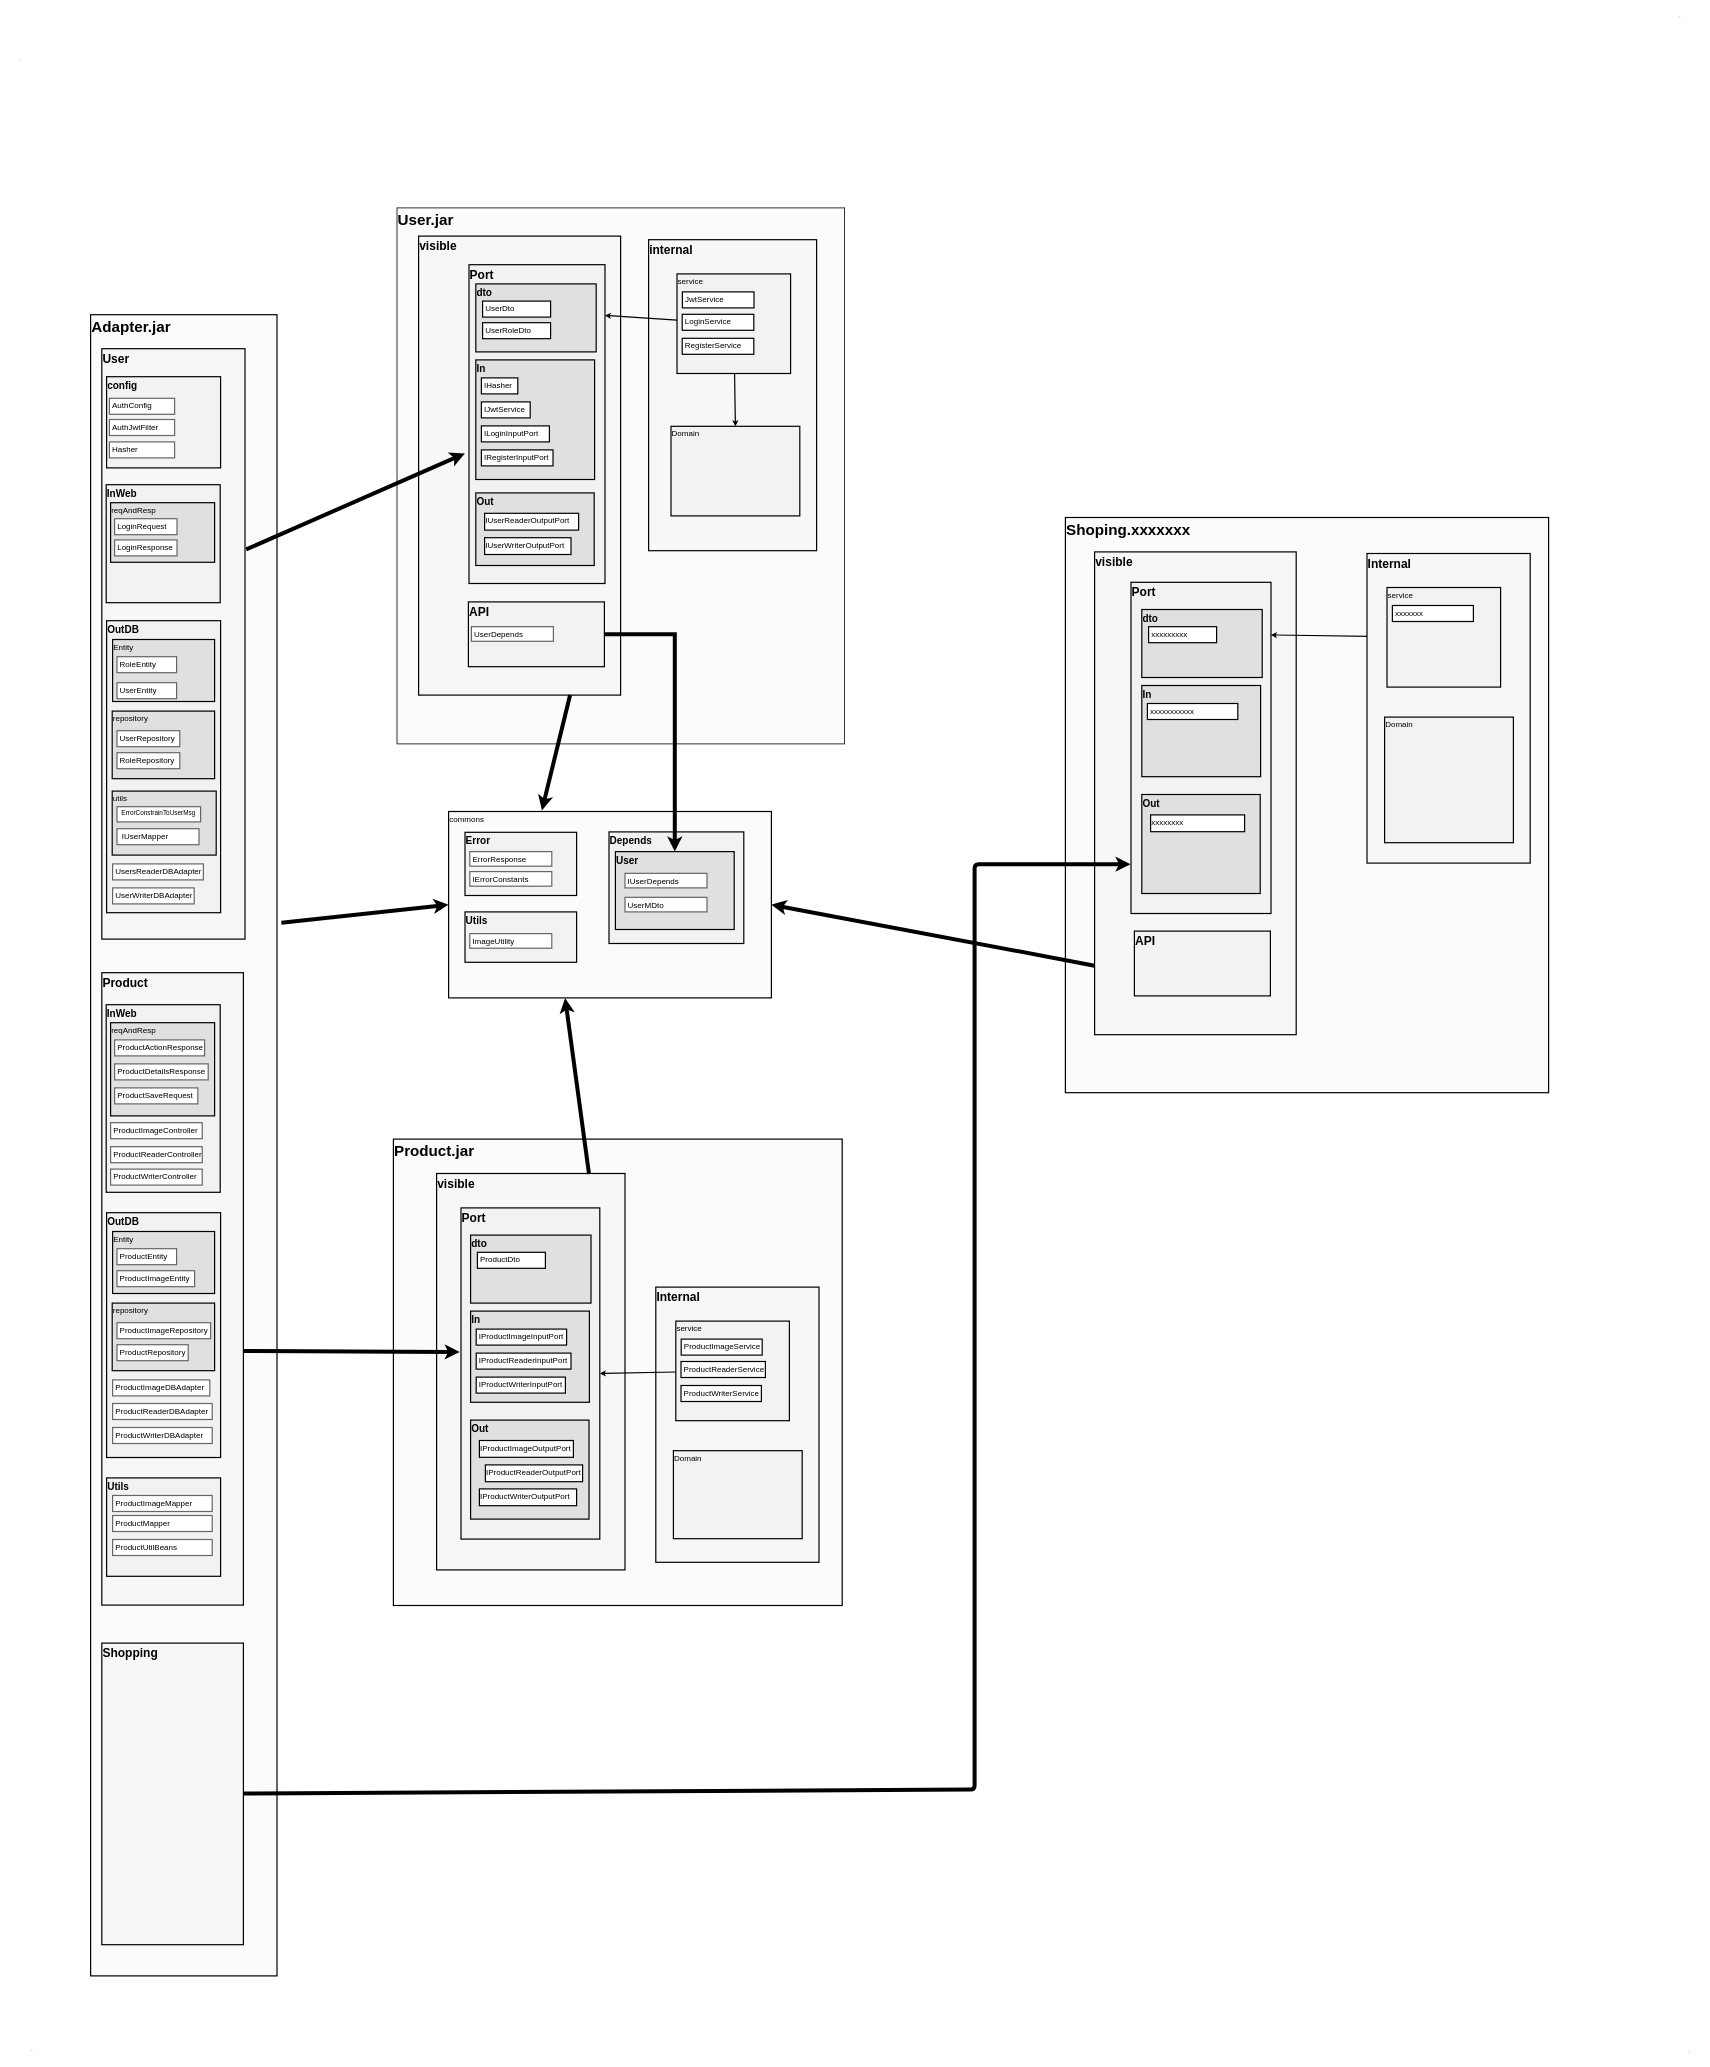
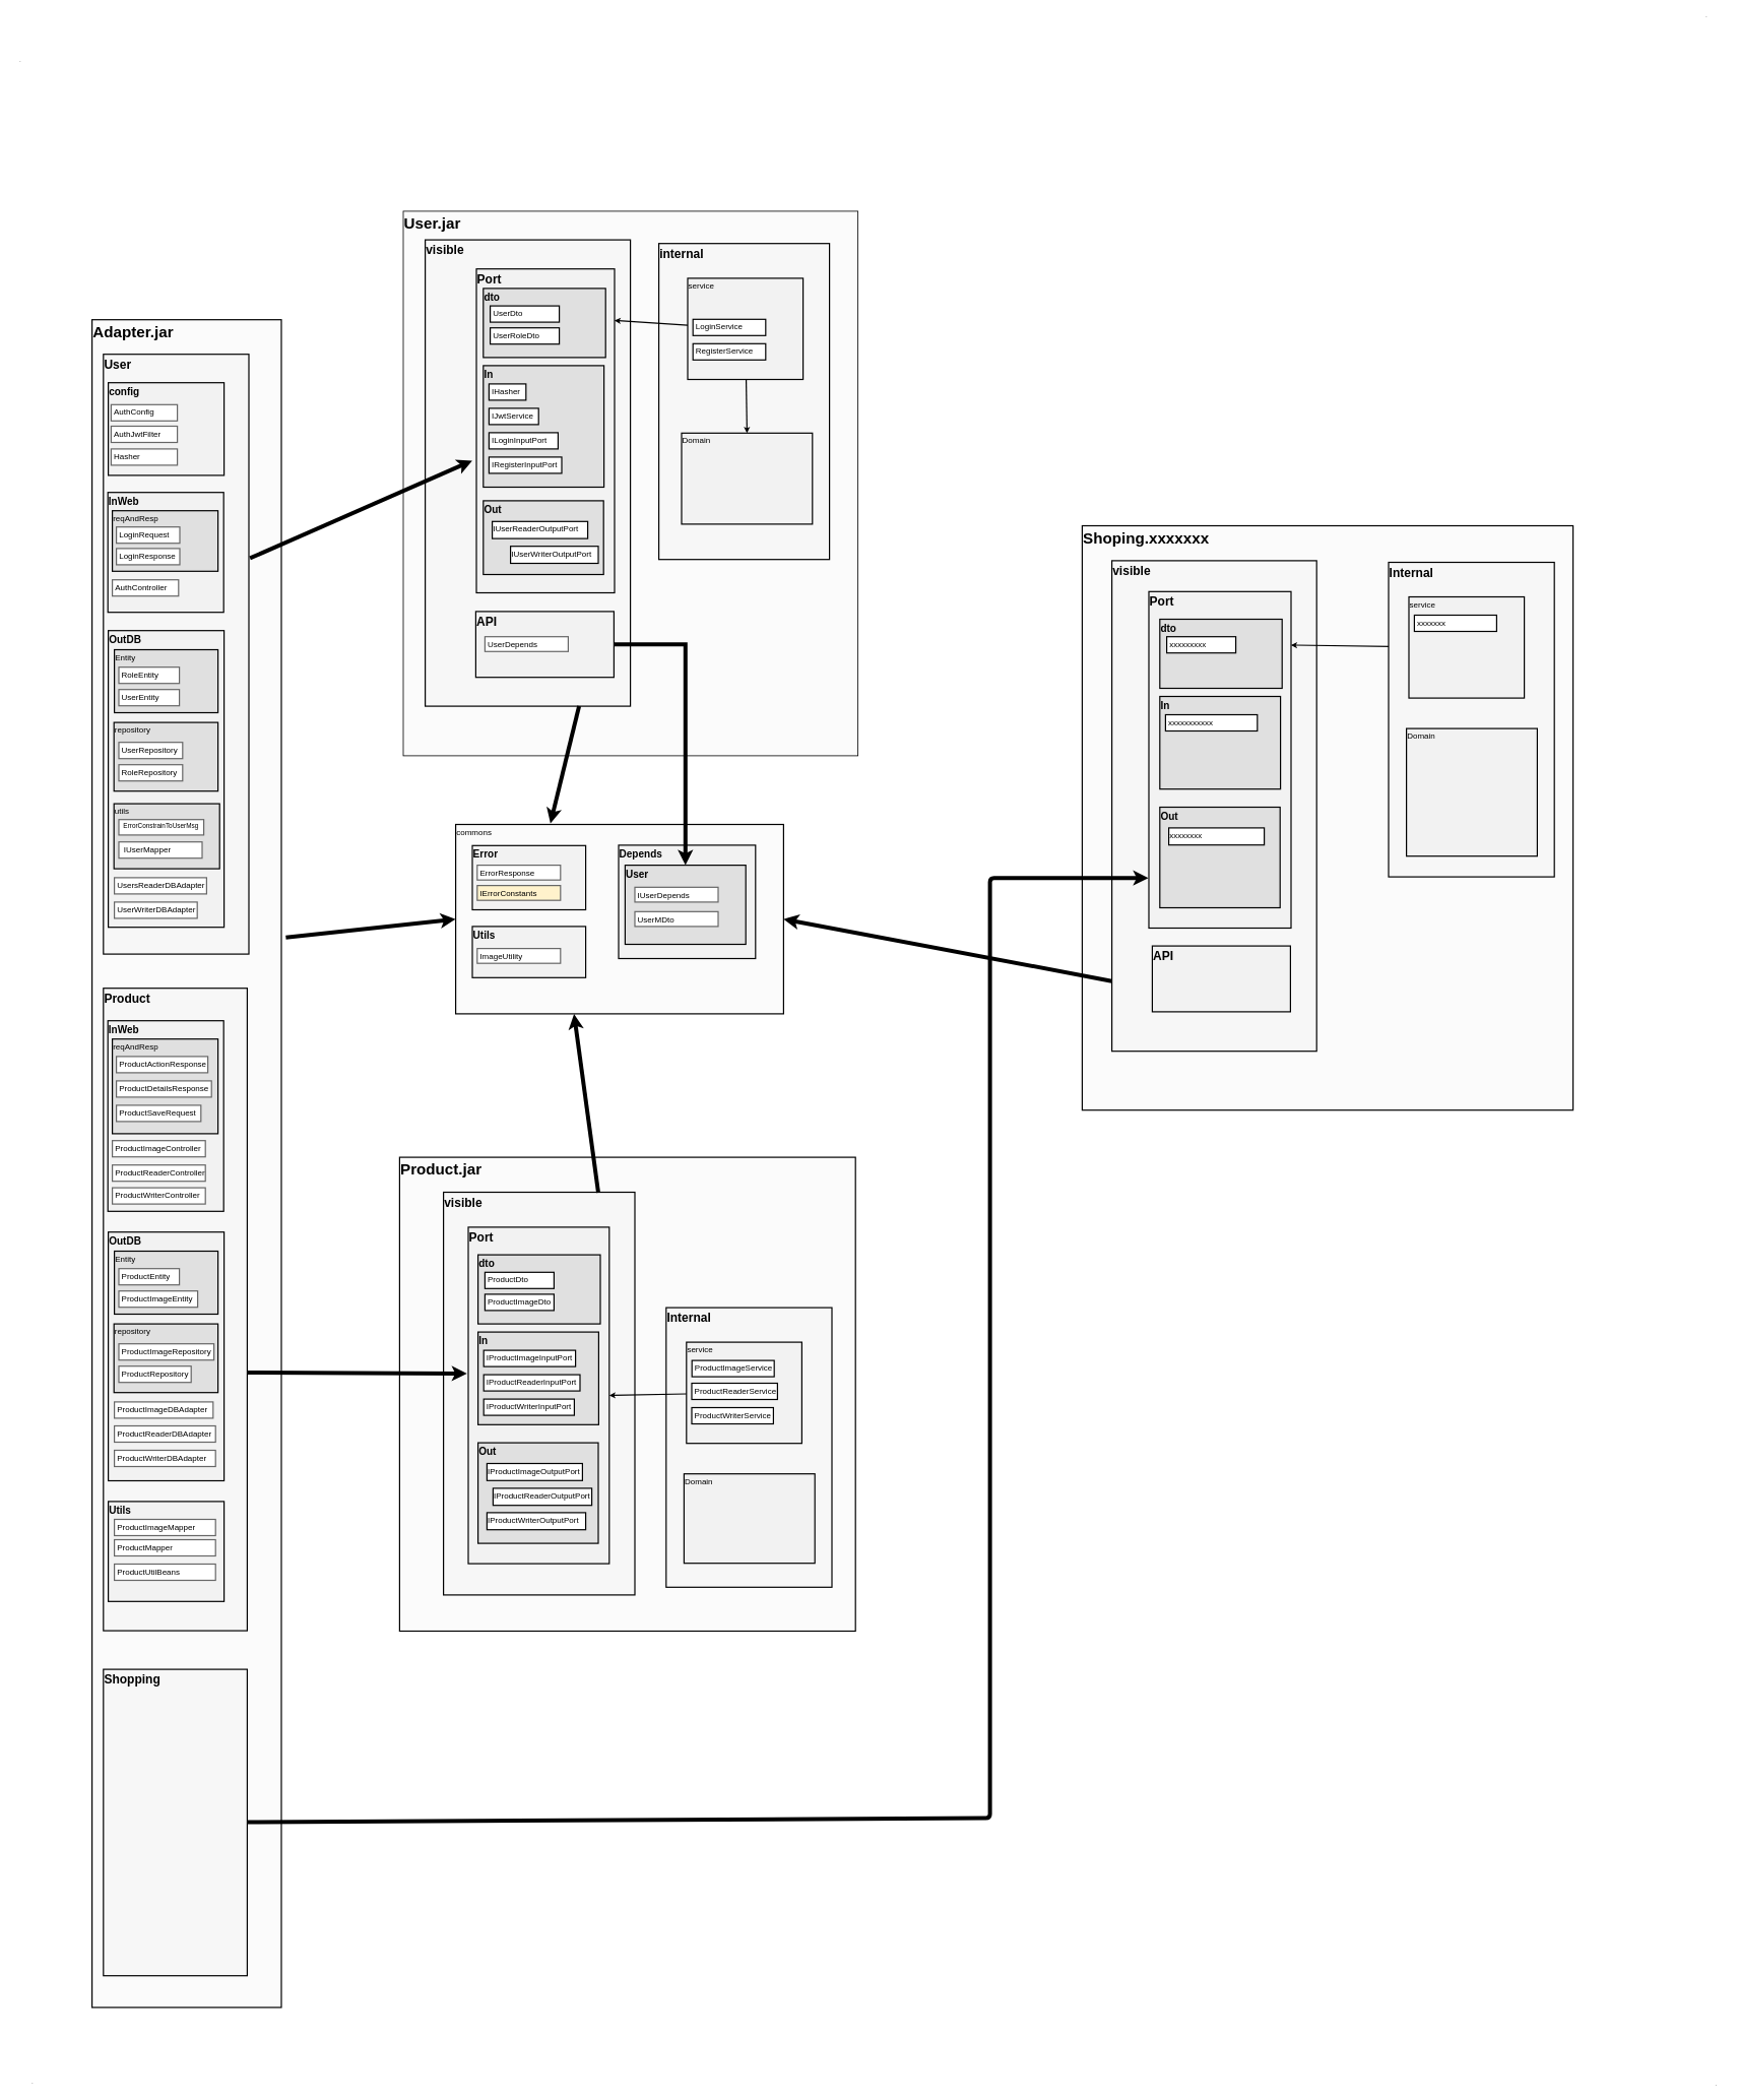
- <mxCell id="98" value="JwtService" style="rounded=0;fontSize=20;align=left;verticalAlign=top;labelBackgroundColor=none;fontColor=#000000;spacingLeft=5;strokeWidth=3;" parent="1" vertex="1"><mxGeometry x="1705.5" y="729" width="179" height="40" as="geometry" /></mxCell>
- <mxCell id="86" value="IUserWriterOutputPort" style="rounded=0;fontSize=20;align=left;verticalAlign=top;labelBackgroundColor=none;fontColor=#000000;strokeWidth=3;" parent="1" vertex="1"><mxGeometry x="1211" y="1343.5" width="216" height="42" as="geometry" /></mxCell>
+ <mxCell id="86" value="IUserWriterOutputPort" style="rounded=0;fontSize=20;align=left;verticalAlign=top;labelBackgroundColor=none;fontColor=#000000;strokeWidth=3;" parent="1" vertex="1"><mxGeometry x="1256" y="1343.5" width="216" height="42" as="geometry" /></mxCell>
+ <mxCell id="7" value="AuthController" style="rounded=0;fontSize=20;align=left;verticalAlign=top;labelBackgroundColor=none;fontColor=#000000;strokeWidth=3;fillColor=#FFFFFF;strokeColor=#666666;spacingRight=0;spacingLeft=5;" parent="1" vertex="1"><mxGeometry x="276" y="1426" width="163" height="40" as="geometry" /></mxCell>
- <mxCell id="132" value="UserDepends" style="rounded=0;fontSize=20;align=left;verticalAlign=top;labelBackgroundColor=none;fontColor=#000000;strokeWidth=3;fillColor=#FFFFFF;strokeColor=#666666;spacingRight=0;spacingLeft=5;" vertex="1" parent="1"><mxGeometry x="1178" y="1565.999" width="205" height="36.444" as="geometry" /></mxCell>
+ <mxCell id="132" value="UserDepends" style="rounded=0;fontSize=20;align=left;verticalAlign=top;labelBackgroundColor=none;fontColor=#000000;strokeWidth=3;fillColor=#FFFFFF;strokeColor=#666666;spacingRight=0;spacingLeft=5;" vertex="1" parent="1"><mxGeometry x="1193" y="1565.999" width="205" height="36.444" as="geometry" /></mxCell>
- <mxCell id="14" value="UserEntity" style="rounded=0;fontSize=20;align=left;verticalAlign=top;labelBackgroundColor=none;fontColor=#000000;strokeWidth=3;fillColor=#FFFFFF;strokeColor=#666666;spacingRight=0;spacingLeft=5;" parent="1" vertex="1"><mxGeometry x="292" y="1706" width="149" height="40" as="geometry" /></mxCell>
+ <mxCell id="14" value="UserEntity" style="rounded=0;fontSize=20;align=left;verticalAlign=top;labelBackgroundColor=none;fontColor=#000000;strokeWidth=3;fillColor=#FFFFFF;strokeColor=#666666;spacingRight=0;spacingLeft=5;" parent="1" vertex="1"><mxGeometry x="292" y="1696" width="149" height="40" as="geometry" /></mxCell>
- <mxCell id="54" value="IErrorConstants" style="rounded=0;fontSize=20;align=left;verticalAlign=top;labelBackgroundColor=none;fontColor=#000000;strokeWidth=3;fillColor=#FFFFFF;strokeColor=#666666;spacingRight=0;spacingLeft=5;" parent="1" vertex="1"><mxGeometry x="1174" y="2178.289" width="205" height="36.444" as="geometry" /></mxCell>
+ <mxCell id="54" value="IErrorConstants" style="rounded=0;fontSize=20;align=left;verticalAlign=top;labelBackgroundColor=none;fontColor=#000000;strokeWidth=3;fillColor=#fff2cc;strokeColor=#666666;spacingRight=0;spacingLeft=5;" parent="1" vertex="1"><mxGeometry x="1174" y="2178.289" width="205" height="36.444" as="geometry" /></mxCell>
+ <mxCell id="68" value="ProductImageDto" style="rounded=0;fontSize=20;align=left;verticalAlign=top;labelBackgroundColor=none;fontColor=#000000;spacingLeft=5;strokeWidth=3;" parent="1" vertex="1"><mxGeometry x="1193" y="3184" width="170" height="40" as="geometry" /></mxCell>
